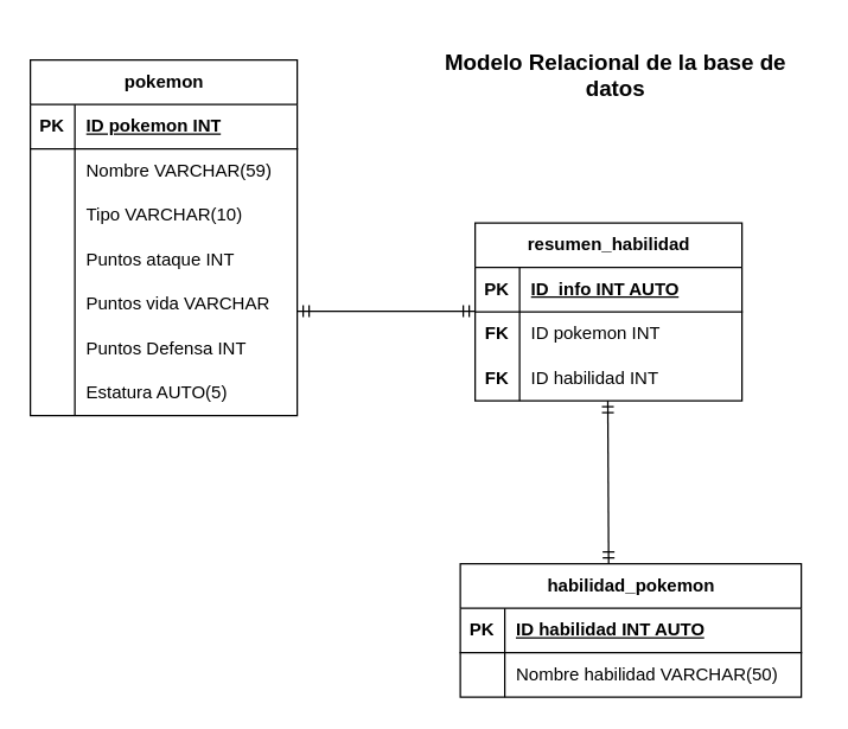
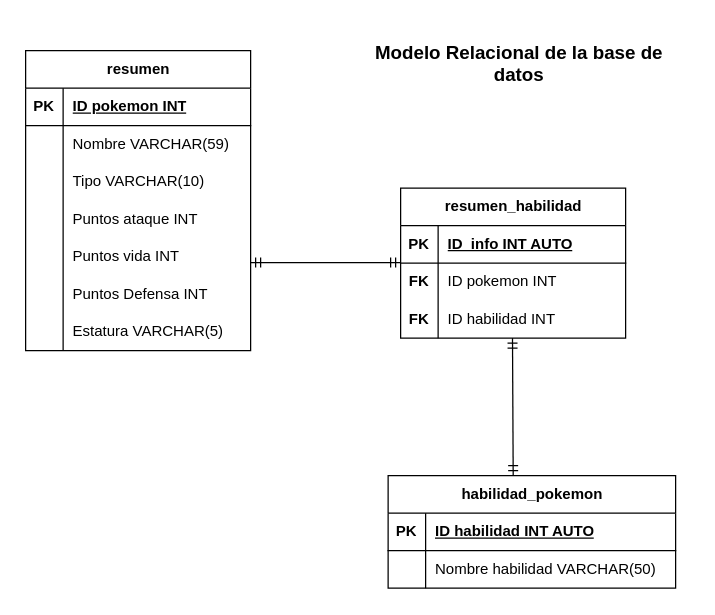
- <mxCell id="2" value="pokemon" style="shape=table;startSize=30;container=1;collapsible=1;childLayout=tableLayout;fixedRows=1;rowLines=0;fontStyle=1;align=center;resizeLast=1;html=1;" parent="1" vertex="1"><mxGeometry x="20" y="40" width="180" height="240" as="geometry" /></mxCell>
+ <mxCell id="2" value="resumen" style="shape=table;startSize=30;container=1;collapsible=1;childLayout=tableLayout;fixedRows=1;rowLines=0;fontStyle=1;align=center;resizeLast=1;html=1;" parent="1" vertex="1"><mxGeometry x="20" y="40" width="180" height="240" as="geometry" /></mxCell>
- <mxCell id="17" value="Puntos vida VARCHAR" style="shape=partialRectangle;connectable=0;fillColor=none;top=0;left=0;bottom=0;right=0;align=left;spacingLeft=6;overflow=hidden;whiteSpace=wrap;html=1;" parent="15" vertex="1"><mxGeometry x="30" width="150" height="30" as="geometry"><mxRectangle width="150" height="30" as="alternateBounds" /></mxGeometry></mxCell>
+ <mxCell id="17" value="Puntos vida INT" style="shape=partialRectangle;connectable=0;fillColor=none;top=0;left=0;bottom=0;right=0;align=left;spacingLeft=6;overflow=hidden;whiteSpace=wrap;html=1;" parent="15" vertex="1"><mxGeometry x="30" width="150" height="30" as="geometry"><mxRectangle width="150" height="30" as="alternateBounds" /></mxGeometry></mxCell>
- <mxCell id="23" value="Estatura AUTO(5)" style="shape=partialRectangle;connectable=0;fillColor=none;top=0;left=0;bottom=0;right=0;align=left;spacingLeft=6;overflow=hidden;whiteSpace=wrap;html=1;" parent="21" vertex="1"><mxGeometry x="30" width="150" height="30" as="geometry"><mxRectangle width="150" height="30" as="alternateBounds" /></mxGeometry></mxCell>
+ <mxCell id="23" value="Estatura VARCHAR(5)" style="shape=partialRectangle;connectable=0;fillColor=none;top=0;left=0;bottom=0;right=0;align=left;spacingLeft=6;overflow=hidden;whiteSpace=wrap;html=1;" parent="21" vertex="1"><mxGeometry x="30" width="150" height="30" as="geometry"><mxRectangle width="150" height="30" as="alternateBounds" /></mxGeometry></mxCell>
